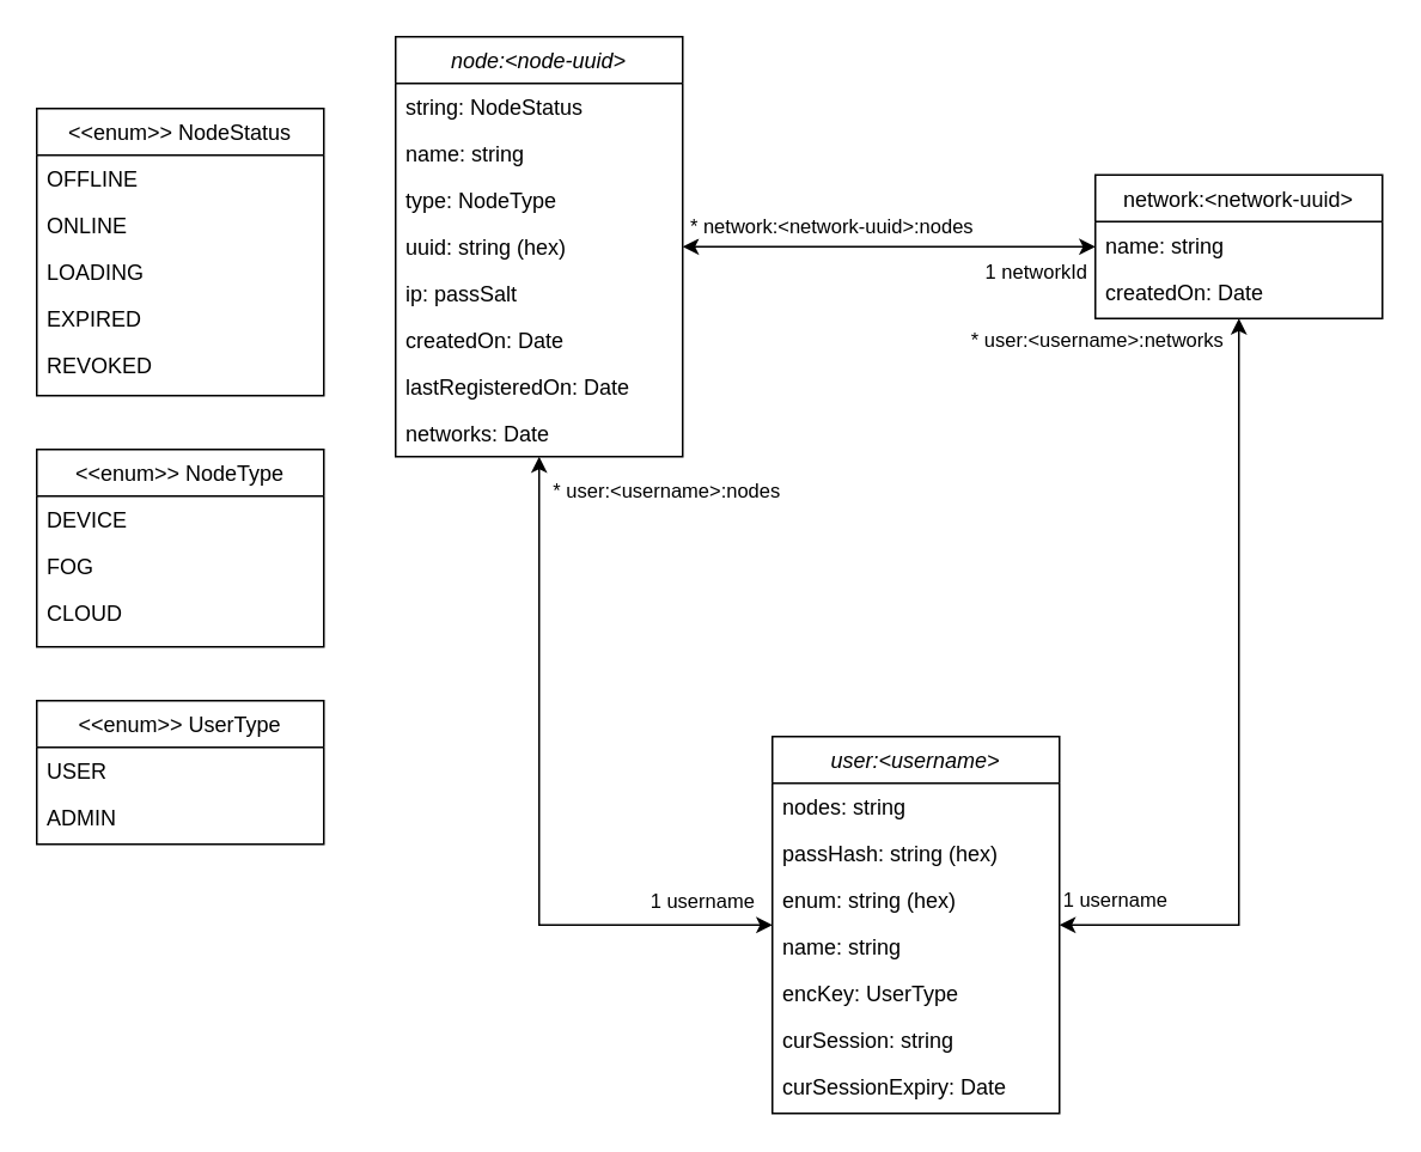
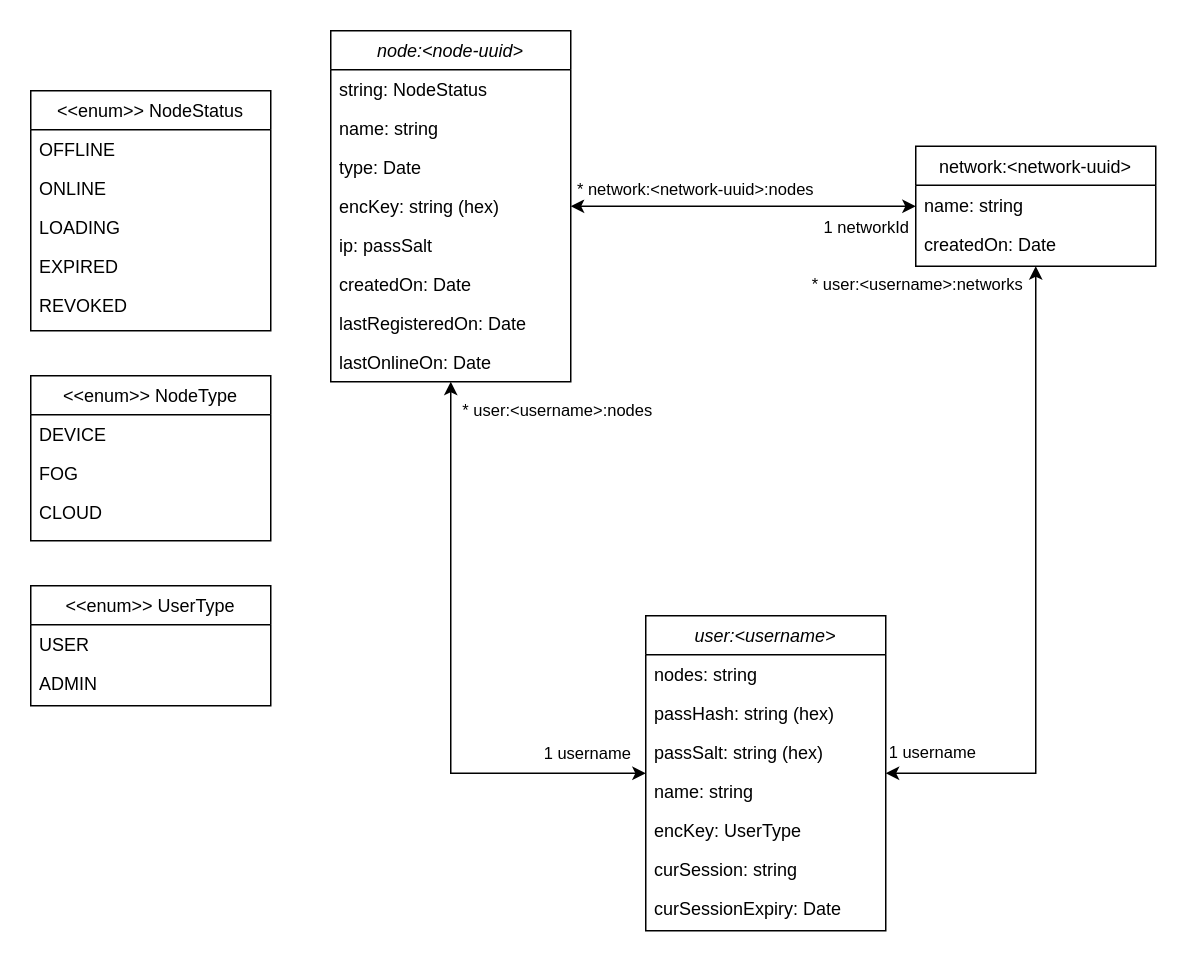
- <mxCell id="5" value="type: NodeType" style="text;align=left;verticalAlign=top;spacingLeft=4;spacingRight=4;overflow=hidden;rotatable=0;points=[[0,0.5],[1,0.5]];portConstraint=eastwest;rounded=0;shadow=0;html=0;" parent="2" vertex="1"><mxGeometry y="78" width="160" height="26" as="geometry" /></mxCell>
+ <mxCell id="5" value="type: Date" style="text;align=left;verticalAlign=top;spacingLeft=4;spacingRight=4;overflow=hidden;rotatable=0;points=[[0,0.5],[1,0.5]];portConstraint=eastwest;rounded=0;shadow=0;html=0;" parent="2" vertex="1"><mxGeometry y="78" width="160" height="26" as="geometry" /></mxCell>
- <mxCell id="6" value="uuid: string (hex)" style="text;align=left;verticalAlign=top;spacingLeft=4;spacingRight=4;overflow=hidden;rotatable=0;points=[[0,0.5],[1,0.5]];portConstraint=eastwest;rounded=0;shadow=0;html=0;" vertex="1" parent="2"><mxGeometry y="104" width="160" height="26" as="geometry" /></mxCell>
+ <mxCell id="6" value="encKey: string (hex)" style="text;align=left;verticalAlign=top;spacingLeft=4;spacingRight=4;overflow=hidden;rotatable=0;points=[[0,0.5],[1,0.5]];portConstraint=eastwest;rounded=0;shadow=0;html=0;" vertex="1" parent="2"><mxGeometry y="104" width="160" height="26" as="geometry" /></mxCell>
- <mxCell id="10" value="networks: Date" style="text;align=left;verticalAlign=top;spacingLeft=4;spacingRight=4;overflow=hidden;rotatable=0;points=[[0,0.5],[1,0.5]];portConstraint=eastwest;rounded=0;shadow=0;html=0;" vertex="1" parent="2"><mxGeometry y="208" width="160" height="26" as="geometry" /></mxCell>
+ <mxCell id="10" value="lastOnlineOn: Date" style="text;align=left;verticalAlign=top;spacingLeft=4;spacingRight=4;overflow=hidden;rotatable=0;points=[[0,0.5],[1,0.5]];portConstraint=eastwest;rounded=0;shadow=0;html=0;" vertex="1" parent="2"><mxGeometry y="208" width="160" height="26" as="geometry" /></mxCell>
- <mxCell id="30" value="enum: string (hex)" style="text;align=left;verticalAlign=top;spacingLeft=4;spacingRight=4;overflow=hidden;rotatable=0;points=[[0,0.5],[1,0.5]];portConstraint=eastwest;rounded=0;shadow=0;html=0;" vertex="1" parent="27"><mxGeometry y="78" width="160" height="26" as="geometry" /></mxCell>
+ <mxCell id="30" value="passSalt: string (hex)" style="text;align=left;verticalAlign=top;spacingLeft=4;spacingRight=4;overflow=hidden;rotatable=0;points=[[0,0.5],[1,0.5]];portConstraint=eastwest;rounded=0;shadow=0;html=0;" vertex="1" parent="27"><mxGeometry y="78" width="160" height="26" as="geometry" /></mxCell>
